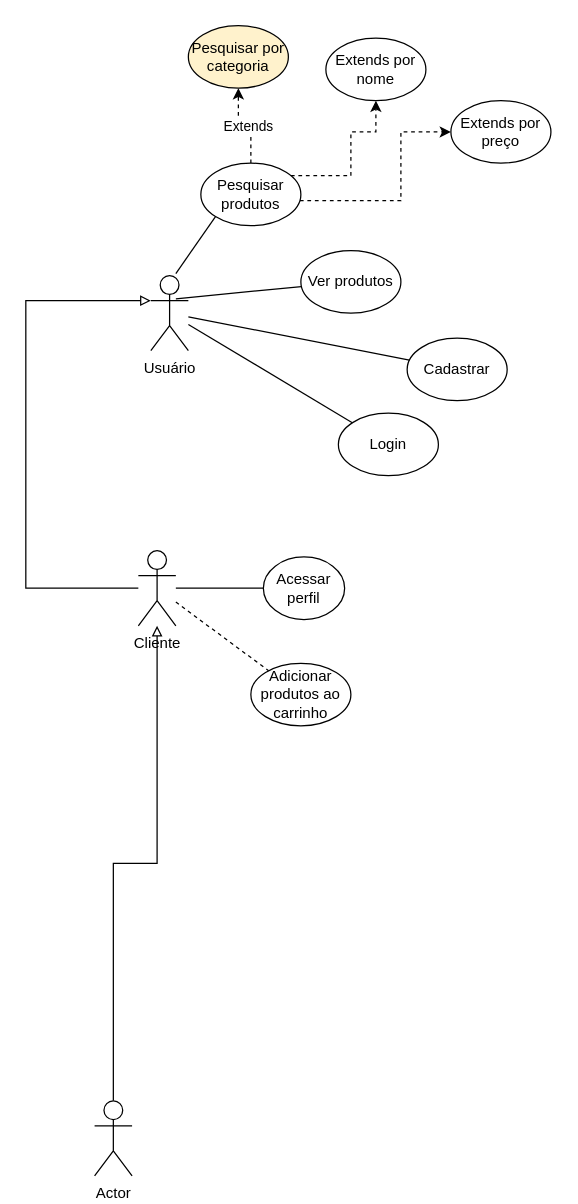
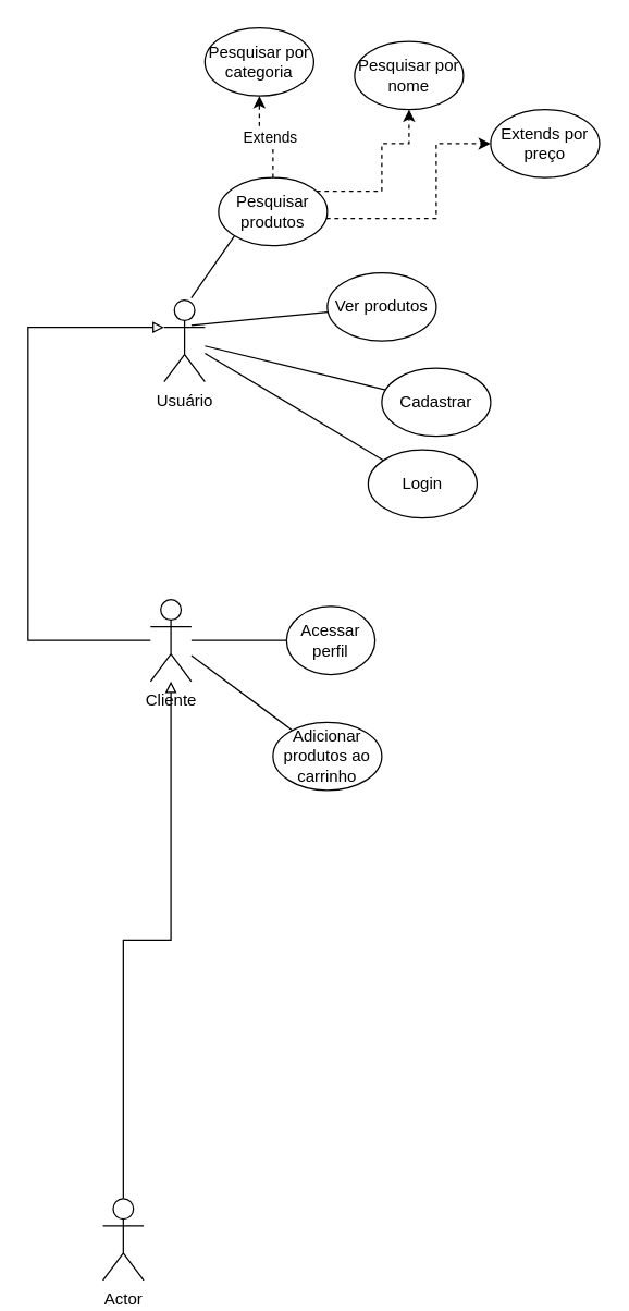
- <mxCell id="13" value="Pesquisar por categoria" style="ellipse;whiteSpace=wrap;html=1;fillColor=#fff2cc;" parent="1" vertex="1"><mxGeometry x="150" width="80" height="50" as="geometry" y="20" /></mxCell>
+ <mxCell id="13" value="Pesquisar por categoria" style="ellipse;whiteSpace=wrap;html=1;" parent="1" vertex="1"><mxGeometry x="150" width="80" height="50" as="geometry" y="20" /></mxCell>
- <mxCell id="14" value="Extends por nome" style="ellipse;whiteSpace=wrap;html=1;" parent="1" vertex="1"><mxGeometry x="260" y="30" width="80" height="50" as="geometry" /></mxCell>
+ <mxCell id="14" value="Pesquisar por nome" style="ellipse;whiteSpace=wrap;html=1;" parent="1" vertex="1"><mxGeometry x="260" y="30" width="80" height="50" as="geometry" /></mxCell>
- <mxCell id="16" value="Cadastrar" style="ellipse;whiteSpace=wrap;html=1;" parent="1" vertex="1"><mxGeometry x="325" y="270" width="80" height="50" as="geometry" /></mxCell>
+ <mxCell id="16" value="Cadastrar" style="ellipse;whiteSpace=wrap;html=1;" parent="1" vertex="1"><mxGeometry x="280" y="270" width="80" height="50" as="geometry" /></mxCell>
- <mxCell id="25" value="" style="endArrow=none;html=1;rounded=0;dashed=1;" edge="1" parent="1" source="10" target="18"><mxGeometry width="50" height="50" relative="1" as="geometry"><mxPoint x="190" y="660" as="sourcePoint" /><mxPoint x="240" y="610" as="targetPoint" /></mxGeometry></mxCell>
+ <mxCell id="25" value="" style="endArrow=none;html=1;rounded=0;" edge="1" parent="1" source="10" target="18"><mxGeometry width="50" height="50" relative="1" as="geometry"><mxPoint x="190" y="660" as="sourcePoint" /><mxPoint x="240" y="610" as="targetPoint" /></mxGeometry></mxCell>
